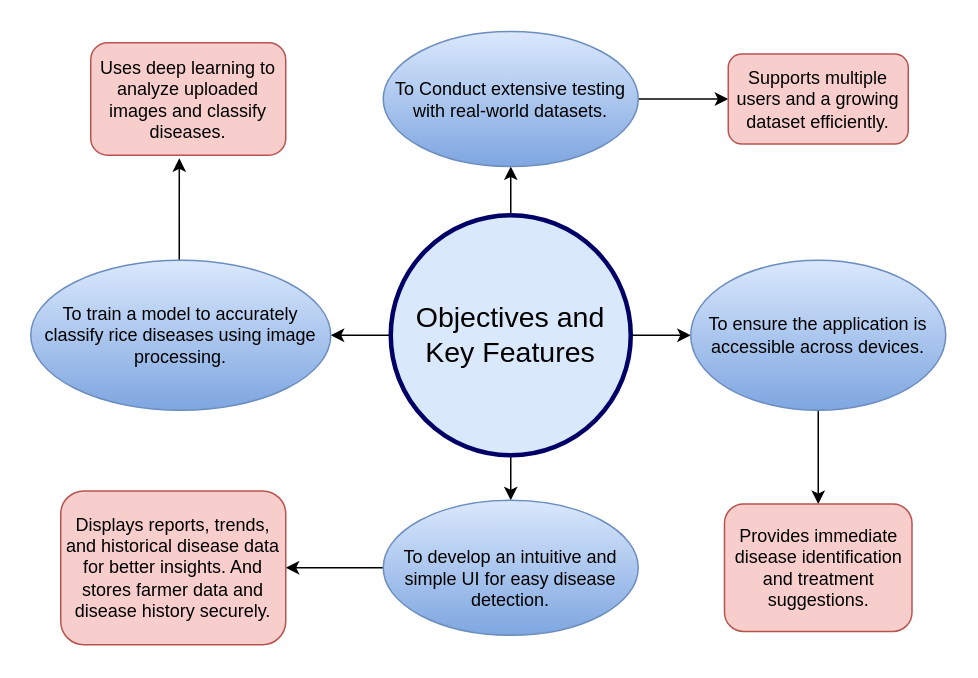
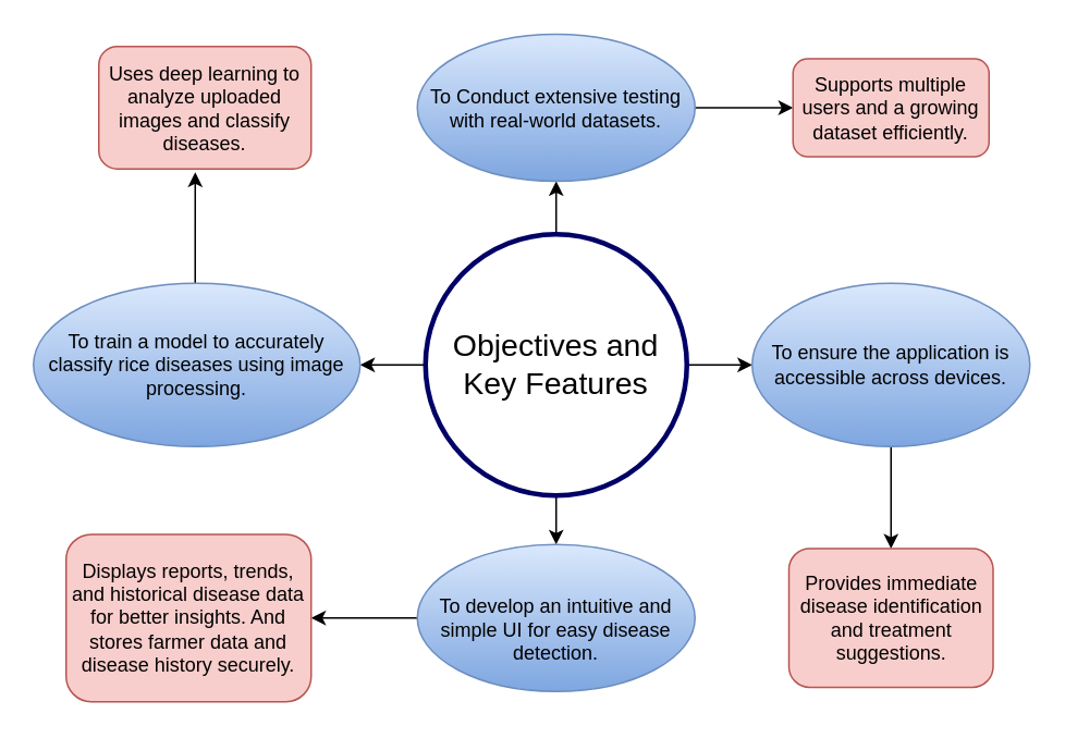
- <mxCell id="6" value="&lt;font style=&quot;font-size: 19px;&quot;&gt;Objectives and Key Features&lt;/font&gt;" style="ellipse;whiteSpace=wrap;html=1;aspect=fixed;strokeColor=#000066;strokeWidth=3;fillColor=#dae8fc;" parent="1" vertex="1"><mxGeometry x="260" y="143" width="160" height="160" as="geometry" /></mxCell>
+ <mxCell id="6" value="&lt;font style=&quot;font-size: 19px;&quot;&gt;Objectives and Key Features&lt;/font&gt;" style="ellipse;whiteSpace=wrap;html=1;aspect=fixed;strokeColor=#000066;strokeWidth=3;" parent="1" vertex="1"><mxGeometry x="260" y="143" width="160" height="160" as="geometry" /></mxCell>
